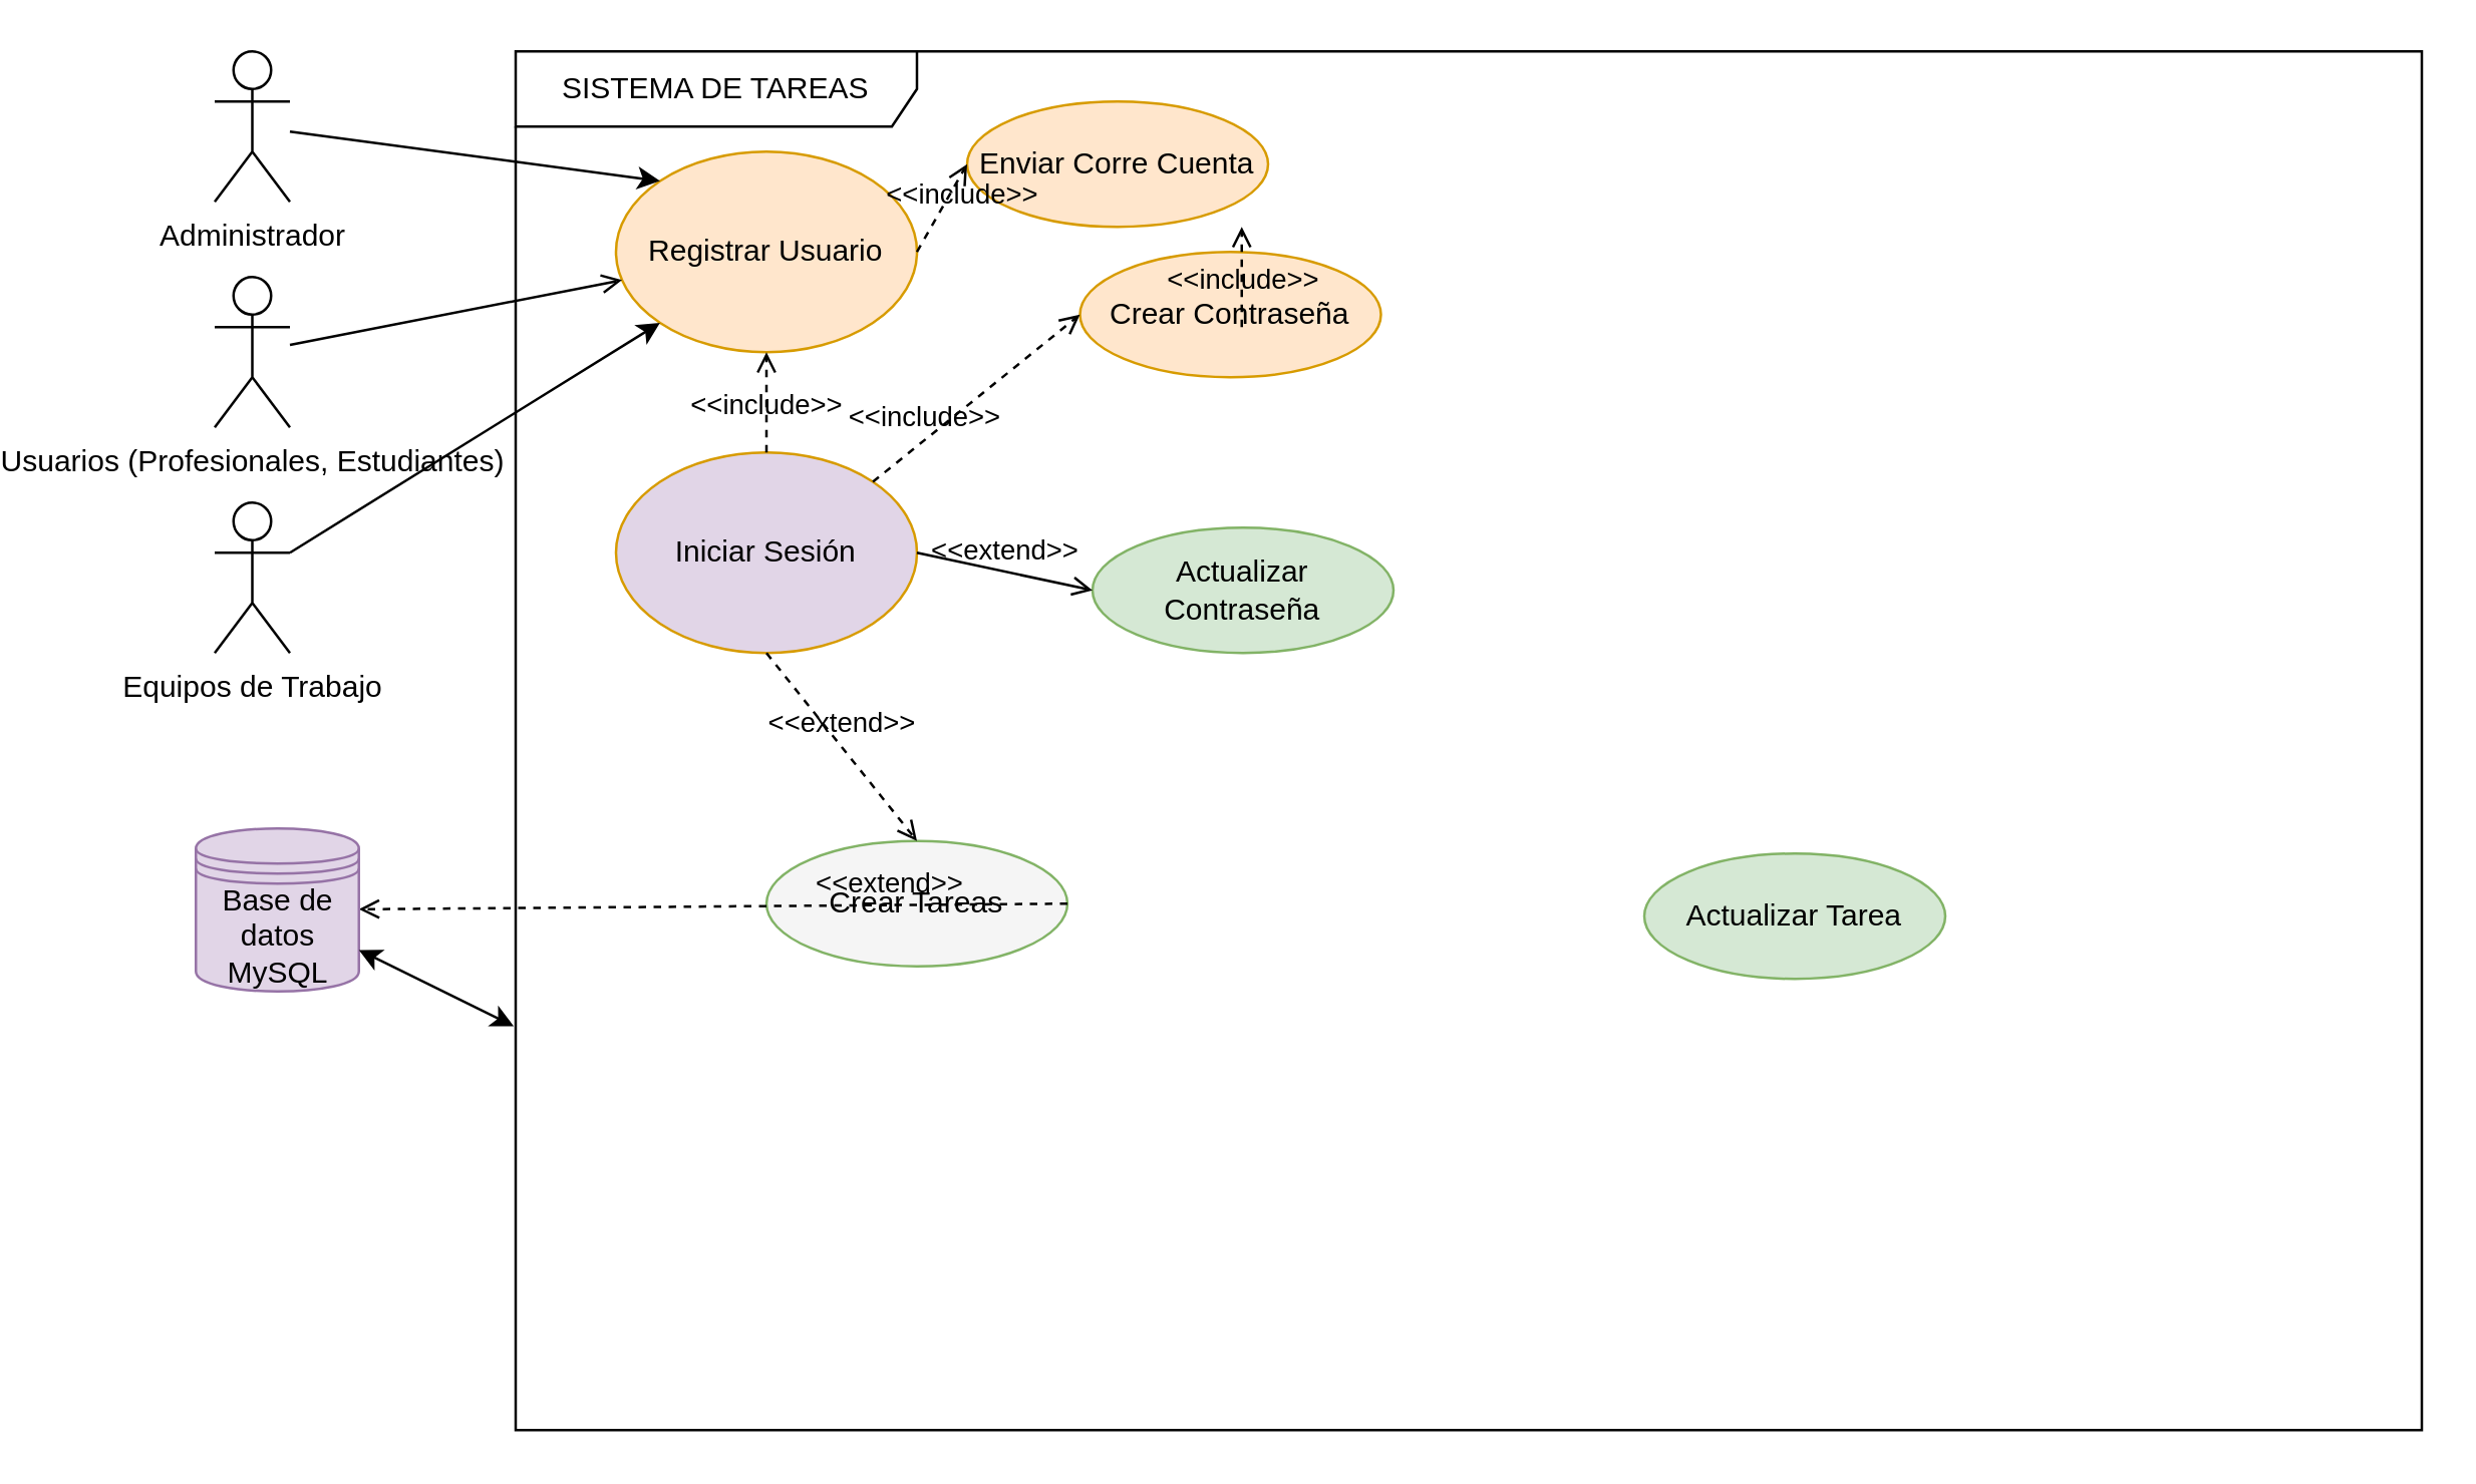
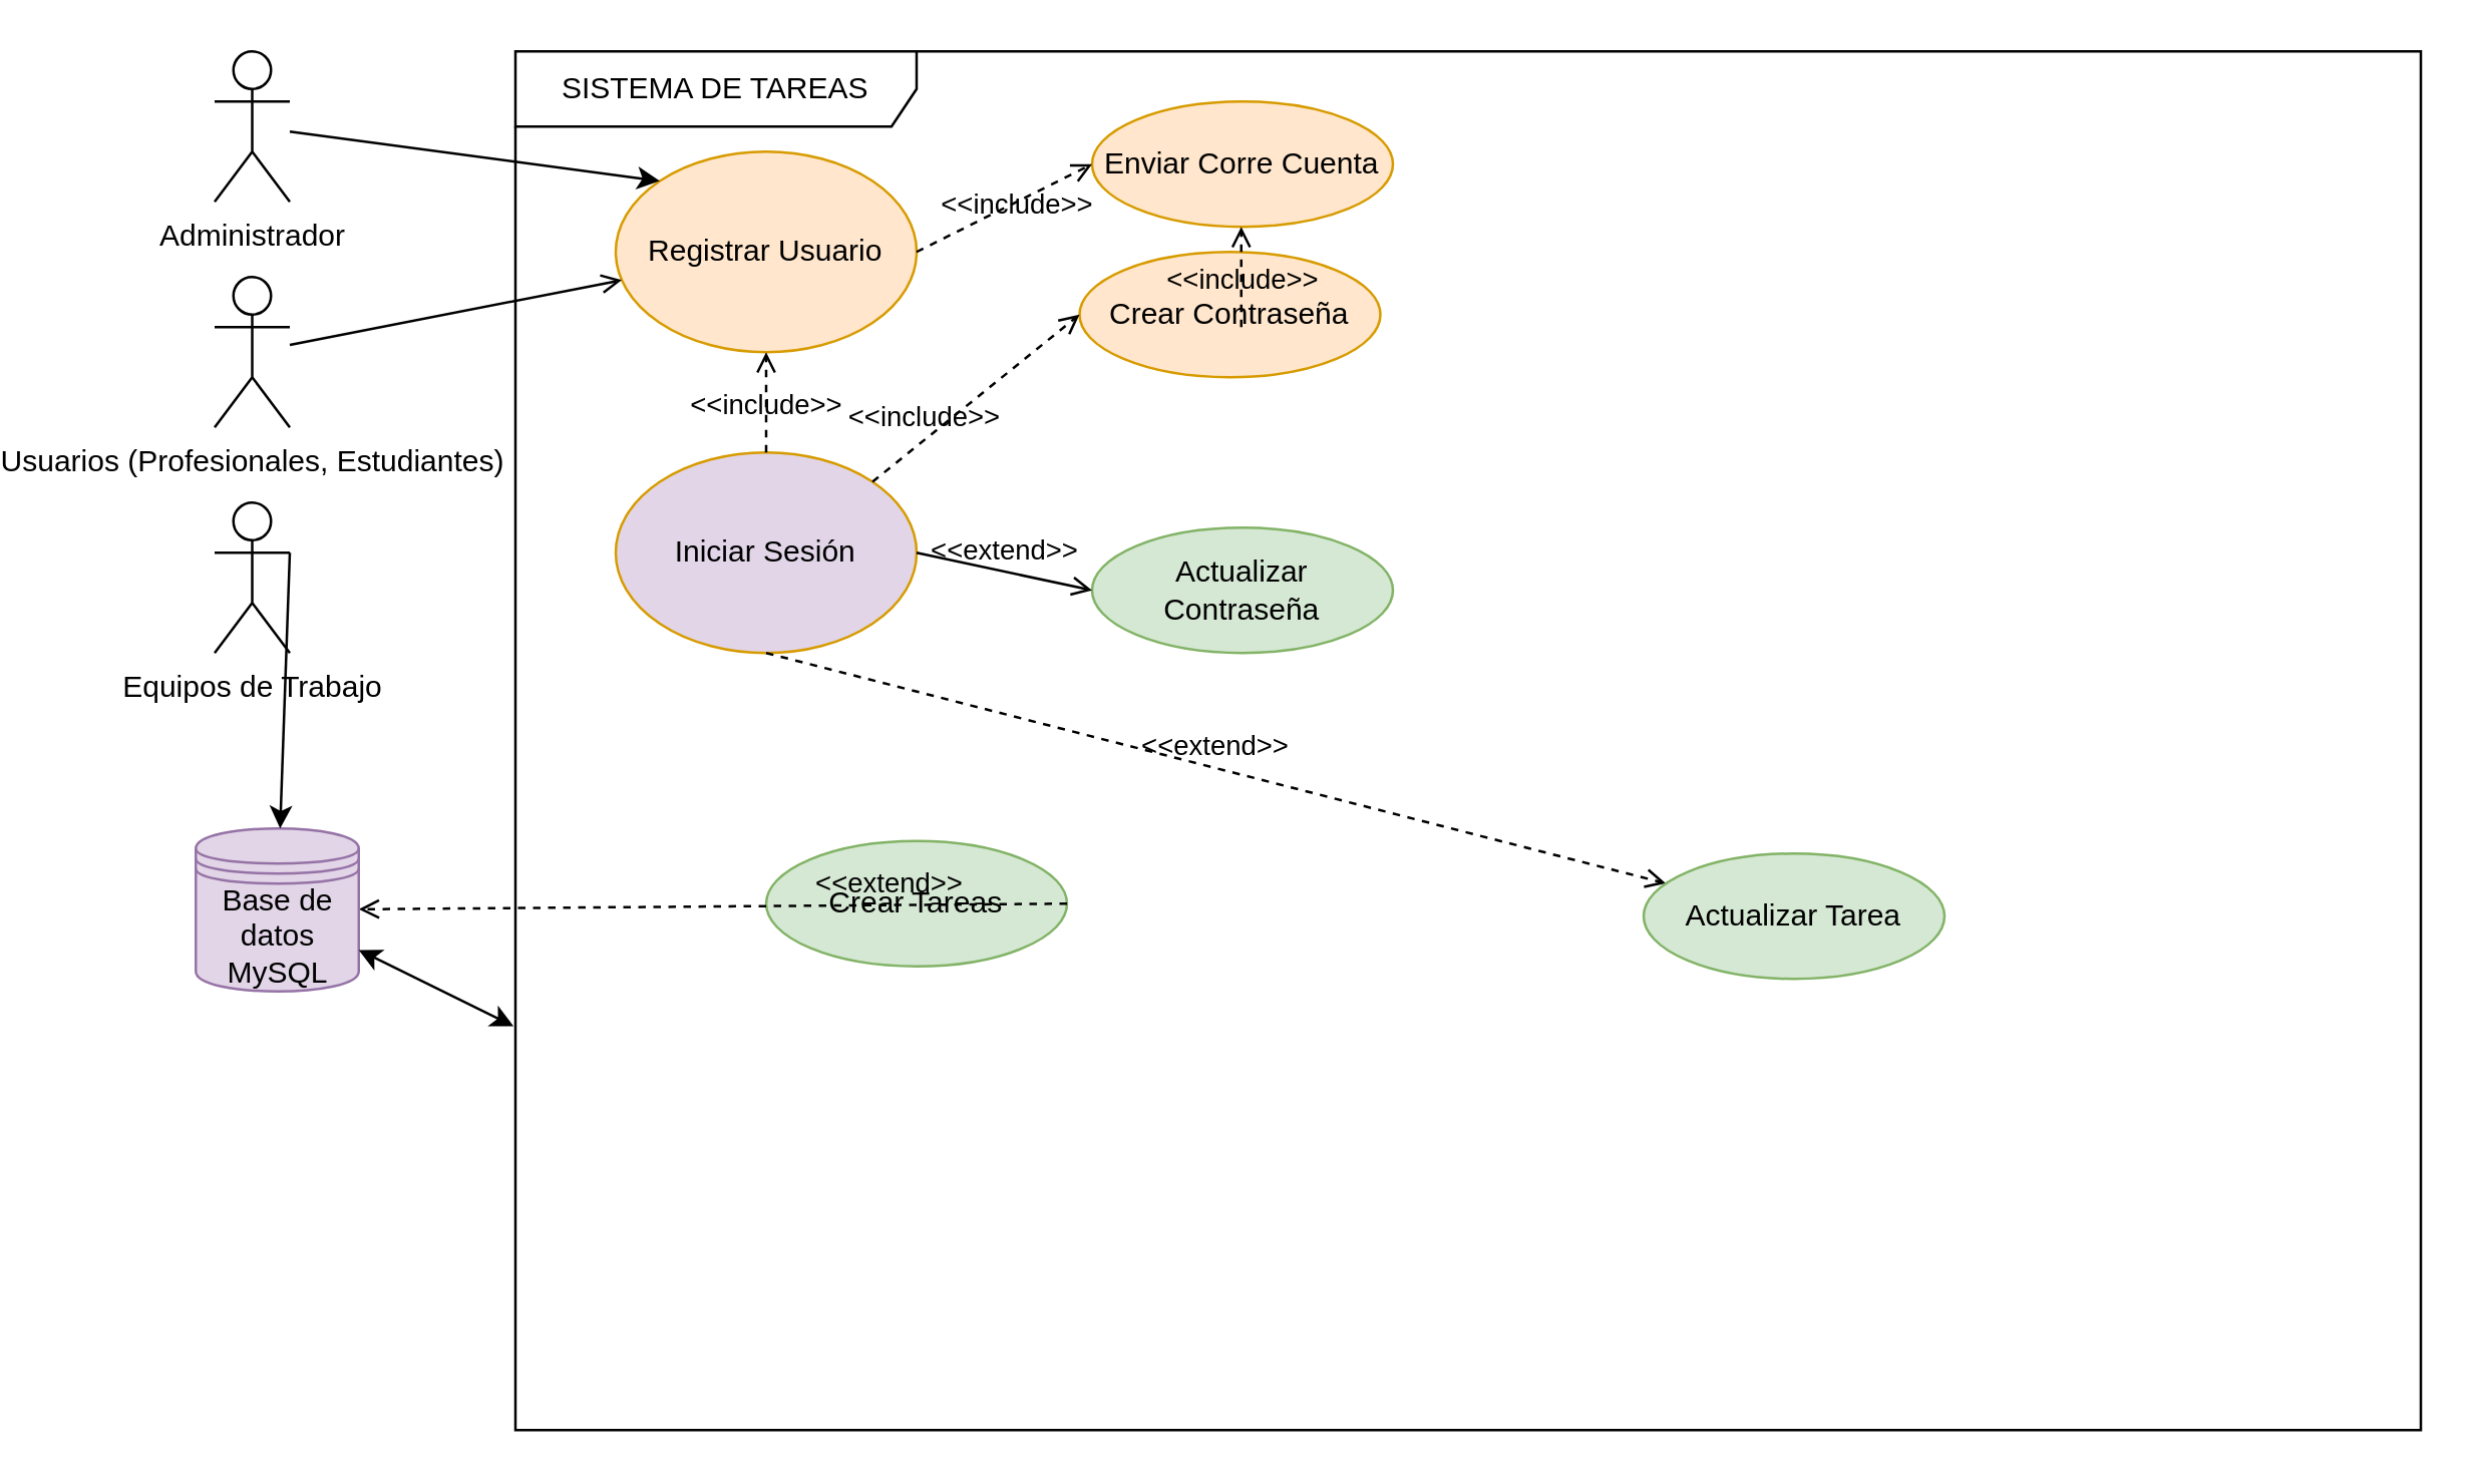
- <mxCell id="6" value="Enviar Corre Cuenta" style="ellipse;html=1;whiteSpace=wrap;fillColor=#ffe6cc;strokeColor=#d79b00;" vertex="1" parent="2"><mxGeometry x="180" y="20" width="120" height="50" as="geometry" /></mxCell>
+ <mxCell id="6" value="Enviar Corre Cuenta" style="ellipse;html=1;whiteSpace=wrap;fillColor=#ffe6cc;strokeColor=#d79b00;" vertex="1" parent="2"><mxGeometry x="230" y="20" width="120" height="50" as="geometry" /></mxCell>
- <mxCell id="21" style="rounded=0;orthogonalLoop=1;jettySize=auto;html=1;exitX=1;exitY=0.333;exitDx=0;exitDy=0;exitPerimeter=0;entryX=0;entryY=1;entryDx=0;entryDy=0;" edge="1" parent="1" source="20" target="3"><mxGeometry relative="1" as="geometry"><mxPoint x="68" y="236.5" as="sourcePoint" /><mxPoint x="199" y="223.5" as="targetPoint" /></mxGeometry></mxCell>
+ <mxCell id="21" style="rounded=0;orthogonalLoop=1;jettySize=auto;html=1;exitX=1;exitY=0.333;exitDx=0;exitDy=0;exitPerimeter=0;" edge="1" parent="1" source="20" target="19"><mxGeometry relative="1" as="geometry"><mxPoint x="68" y="236.5" as="sourcePoint" /><mxPoint x="199" y="223.5" as="targetPoint" /></mxGeometry></mxCell>
- <mxCell id="14" value="&amp;lt;&amp;lt;extend&amp;gt;&amp;gt;" style="html=1;verticalAlign=bottom;labelBackgroundColor=none;endArrow=open;endFill=0;dashed=1;rounded=0;exitX=0.5;exitY=1;exitDx=0;exitDy=0;entryX=0.5;entryY=0;entryDx=0;entryDy=0;" edge="1" parent="2" source="4" target="13"><mxGeometry width="160" relative="1" as="geometry"><mxPoint x="170" y="210" as="sourcePoint" /><mxPoint x="240" y="225" as="targetPoint" /></mxGeometry></mxCell>
+ <mxCell id="14" value="&amp;lt;&amp;lt;extend&amp;gt;&amp;gt;" style="html=1;verticalAlign=bottom;labelBackgroundColor=none;endArrow=open;endFill=0;dashed=1;rounded=0;exitX=0.5;exitY=1;exitDx=0;exitDy=0;" edge="1" parent="2" source="4" target="15"><mxGeometry width="160" relative="1" as="geometry"><mxPoint x="170" y="210" as="sourcePoint" /><mxPoint x="240" y="225" as="targetPoint" /></mxGeometry></mxCell>
- <mxCell id="13" value="Crear Tareas" style="ellipse;html=1;whiteSpace=wrap;fillColor=#f5f5f5;strokeColor=#82b366;" vertex="1" parent="2"><mxGeometry x="100" y="315" width="120" height="50" as="geometry" /></mxCell>
+ <mxCell id="13" value="Crear Tareas" style="ellipse;html=1;whiteSpace=wrap;fillColor=#d5e8d4;strokeColor=#82b366;" vertex="1" parent="2"><mxGeometry x="100" y="315" width="120" height="50" as="geometry" /></mxCell>
